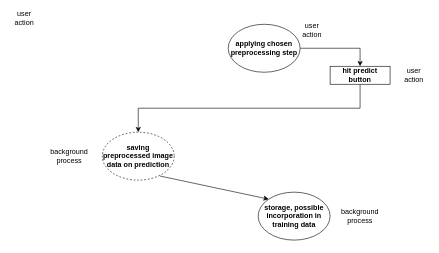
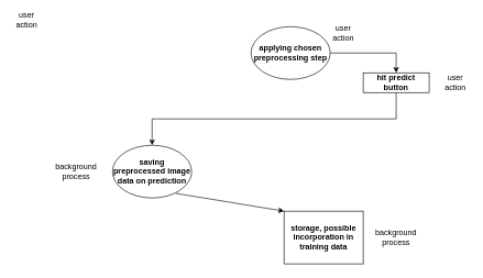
- <mxCell id="4" value="&lt;div&gt;&lt;b&gt;saving &lt;br&gt;&lt;/b&gt;&lt;/div&gt;&lt;div&gt;&lt;b&gt;preprocessed image data on prediction&lt;/b&gt;&lt;/div&gt;" style="ellipse;whiteSpace=wrap;html=1;dashed=1;" vertex="1" parent="1"><mxGeometry x="170" y="220" width="120" height="80" as="geometry" /></mxCell>
+ <mxCell id="4" value="&lt;div&gt;&lt;b&gt;saving &lt;br&gt;&lt;/b&gt;&lt;/div&gt;&lt;div&gt;&lt;b&gt;preprocessed image data on prediction&lt;/b&gt;&lt;/div&gt;" style="ellipse;whiteSpace=wrap;html=1;" vertex="1" parent="1"><mxGeometry x="170" y="220" width="120" height="80" as="geometry" /></mxCell>
- <mxCell id="5" value="&lt;b&gt;storage, possible incorporation in training data&lt;/b&gt;" style="ellipse;whiteSpace=wrap;html=1;" vertex="1" parent="1"><mxGeometry x="430" y="320" width="120" height="80" as="geometry" /></mxCell>
+ <mxCell id="5" value="&lt;b&gt;storage, possible incorporation in training data&lt;/b&gt;" style="whiteSpace=wrap;html=1;rounded=0;" vertex="1" parent="1"><mxGeometry x="430" y="320" width="120" height="80" as="geometry" /></mxCell>
